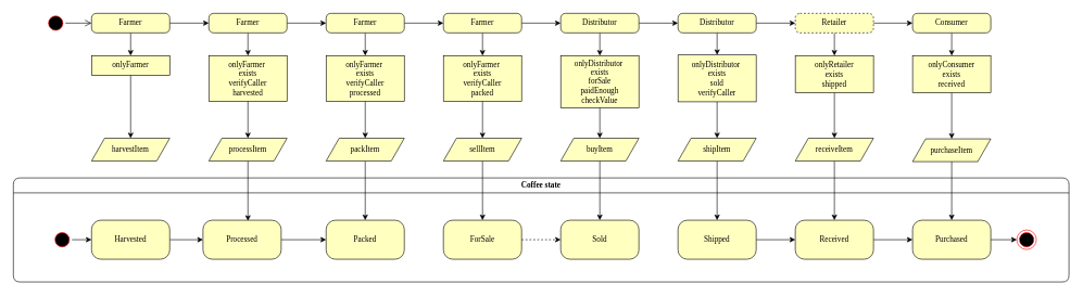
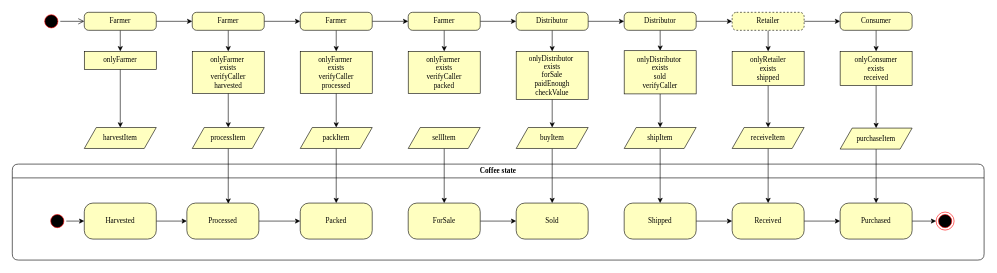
- <mxCell id="45" style="edgeStyle=orthogonalEdgeStyle;rounded=1;orthogonalLoop=1;jettySize=auto;html=1;exitX=0.5;exitY=1;exitDx=0;exitDy=0;entryX=0.5;entryY=0;entryDx=0;entryDy=0;fontFamily=Verdana;endArrow=classic;endFill=1;strokeColor=#000000;" edge="1" parent="1" source="46" target="48"><mxGeometry relative="1" as="geometry" /></mxCell>
- <mxCell id="17" style="edgeStyle=orthogonalEdgeStyle;rounded=1;orthogonalLoop=1;jettySize=auto;html=1;exitX=1;exitY=0.5;exitDx=0;exitDy=0;entryX=0;entryY=0.5;entryDx=0;entryDy=0;fontFamily=Verdana;endArrow=classic;endFill=1;strokeColor=#000000;dashed=1;" edge="1" parent="6" source="18" target="19"><mxGeometry relative="1" as="geometry" /></mxCell>
+ <mxCell id="17" style="edgeStyle=orthogonalEdgeStyle;rounded=1;orthogonalLoop=1;jettySize=auto;html=1;exitX=1;exitY=0.5;exitDx=0;exitDy=0;entryX=0;entryY=0.5;entryDx=0;entryDy=0;fontFamily=Verdana;endArrow=classic;endFill=1;strokeColor=#000000;" edge="1" parent="6" source="18" target="19"><mxGeometry relative="1" as="geometry" /></mxCell>
